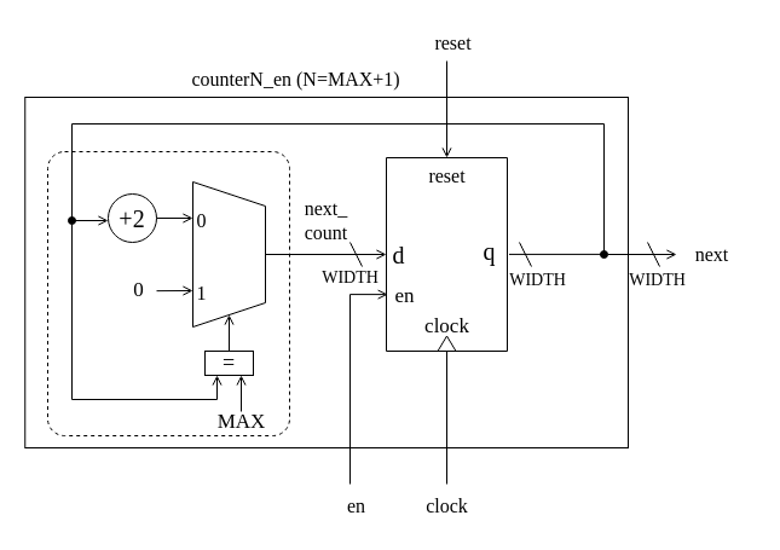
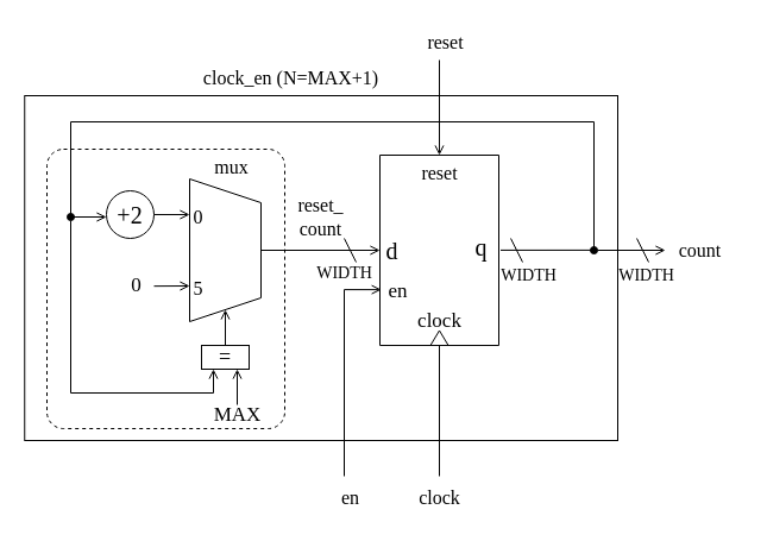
- <mxCell id="30" value="&lt;font&gt;counterN_en (N=MAX+1)&lt;/font&gt;" style="text;html=1;align=center;verticalAlign=middle;resizable=0;points=[];autosize=1;strokeColor=none;fillColor=none;fontSize=16;fontFamily=Lucida Console;" vertex="1" parent="1"><mxGeometry y="50" width="230" height="30" as="geometry" x="129" /></mxCell>
+ <mxCell id="30" value="&lt;font&gt;clock_en (N=MAX+1)&lt;/font&gt;" style="text;html=1;align=center;verticalAlign=middle;resizable=0;points=[];autosize=1;strokeColor=none;fillColor=none;fontSize=16;fontFamily=Lucida Console;" vertex="1" parent="1"><mxGeometry y="50" width="230" height="30" as="geometry" x="129" /></mxCell>
+ <mxCell id="28" value="&lt;font&gt;mux&lt;/font&gt;" style="text;html=1;align=center;verticalAlign=middle;resizable=0;points=[];autosize=1;strokeColor=none;fillColor=none;fontSize=16;fontFamily=Lucida Console;" vertex="1" parent="1"><mxGeometry x="169" y="125" width="50" height="30" as="geometry" /></mxCell>
- <mxCell id="17" value="&lt;font&gt;&lt;span&gt;next_&lt;br&gt;count&lt;/span&gt;&lt;/font&gt;" style="text;html=1;align=center;verticalAlign=middle;resizable=0;points=[];autosize=1;strokeColor=none;fillColor=none;fontFamily=Lucida Console;fontSize=16;" vertex="1" parent="1"><mxGeometry x="234" y="157" width="70" height="50" as="geometry" /></mxCell>
+ <mxCell id="17" value="&lt;font&gt;&lt;span&gt;reset_&lt;br&gt;count&lt;/span&gt;&lt;/font&gt;" style="text;html=1;align=center;verticalAlign=middle;resizable=0;points=[];autosize=1;strokeColor=none;fillColor=none;fontFamily=Lucida Console;fontSize=16;" vertex="1" parent="1"><mxGeometry x="234" y="157" width="70" height="50" as="geometry" /></mxCell>
- <mxCell id="35" value="next" style="text;html=1;align=center;verticalAlign=middle;resizable=0;points=[];autosize=1;strokeColor=none;fillColor=none;fontSize=16;fontFamily=Lucida Console;" vertex="1" parent="1"><mxGeometry x="553" y="195" width="70" height="30" as="geometry" /></mxCell>
+ <mxCell id="35" value="count" style="text;html=1;align=center;verticalAlign=middle;resizable=0;points=[];autosize=1;strokeColor=none;fillColor=none;fontSize=16;fontFamily=Lucida Console;" vertex="1" parent="1"><mxGeometry x="553" y="195" width="70" height="30" as="geometry" /></mxCell>
- <mxCell id="22" value="1" style="text;html=1;align=center;verticalAlign=middle;resizable=0;points=[];autosize=1;strokeColor=none;fillColor=none;fontFamily=Lucida Console;fontSize=16;" vertex="1" parent="1"><mxGeometry x="151" y="227.25" width="30" height="30" as="geometry" /></mxCell>
+ <mxCell id="22" value="5" style="text;html=1;align=center;verticalAlign=middle;resizable=0;points=[];autosize=1;strokeColor=none;fillColor=none;fontFamily=Lucida Console;fontSize=16;" vertex="1" parent="1"><mxGeometry x="151" y="227.25" width="30" height="30" as="geometry" /></mxCell>
